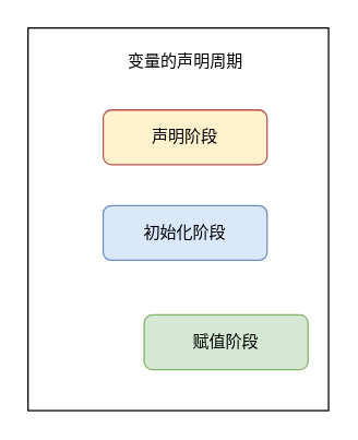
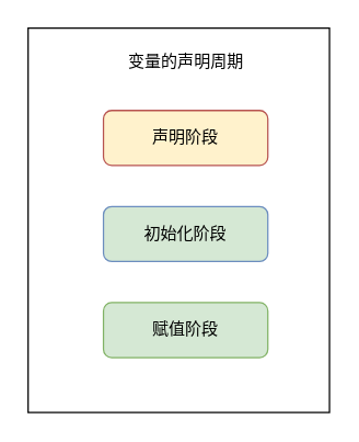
- <mxCell id="5" value="初始化阶段" style="rounded=1;whiteSpace=wrap;html=1;fillColor=#dae8fc;strokeColor=#6c8ebf;" vertex="1" parent="1"><mxGeometry x="75" y="150" width="120" height="40" as="geometry" /></mxCell>
+ <mxCell id="5" value="初始化阶段" style="rounded=1;whiteSpace=wrap;html=1;fillColor=#d5e8d4;strokeColor=#6c8ebf;" vertex="1" parent="1"><mxGeometry x="75" y="150" width="120" height="40" as="geometry" /></mxCell>
- <mxCell id="6" value="赋值阶段" style="rounded=1;whiteSpace=wrap;html=1;fillColor=#d5e8d4;strokeColor=#82b366;" vertex="1" parent="1"><mxGeometry x="105" y="230" width="120" height="40" as="geometry" /></mxCell>
+ <mxCell id="6" value="赋值阶段" style="rounded=1;whiteSpace=wrap;html=1;fillColor=#d5e8d4;strokeColor=#82b366;" vertex="1" parent="1"><mxGeometry x="75" y="220" width="120" height="40" as="geometry" /></mxCell>
